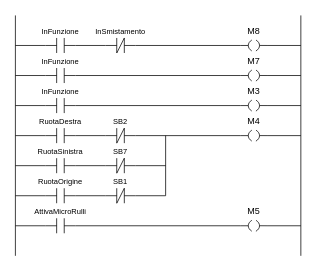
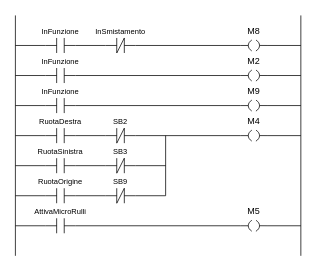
- <mxCell id="102" value="M7" style="group;labelPosition=center;verticalLabelPosition=top;align=center;verticalAlign=bottom;" vertex="1" connectable="0" parent="1"><mxGeometry x="315" y="90" width="45" height="20" as="geometry" /></mxCell>
+ <mxCell id="102" value="M2" style="group;labelPosition=center;verticalLabelPosition=top;align=center;verticalAlign=bottom;" vertex="1" connectable="0" parent="1"><mxGeometry x="315" y="90" width="45" height="20" as="geometry" /></mxCell>
- <mxCell id="97" value="M3" style="group;labelPosition=center;verticalLabelPosition=top;align=center;verticalAlign=bottom;" vertex="1" connectable="0" parent="1"><mxGeometry x="315" y="130" width="45" height="20" as="geometry" /></mxCell>
+ <mxCell id="97" value="M9" style="group;labelPosition=center;verticalLabelPosition=top;align=center;verticalAlign=bottom;" vertex="1" connectable="0" parent="1"><mxGeometry x="315" y="130" width="45" height="20" as="geometry" /></mxCell>
- <mxCell id="50" value="SB7" style="group;labelPosition=center;verticalLabelPosition=top;align=center;verticalAlign=bottom;fontSize=10;" vertex="1" connectable="0" parent="1"><mxGeometry x="140" y="210" width="40" height="20" as="geometry" /></mxCell>
+ <mxCell id="50" value="SB3" style="group;labelPosition=center;verticalLabelPosition=top;align=center;verticalAlign=bottom;fontSize=10;" vertex="1" connectable="0" parent="1"><mxGeometry x="140" y="210" width="40" height="20" as="geometry" /></mxCell>
- <mxCell id="70" value="SB1" style="group;labelPosition=center;verticalLabelPosition=top;align=center;verticalAlign=bottom;fontSize=10;" vertex="1" connectable="0" parent="1"><mxGeometry x="140" y="250" width="40" height="20" as="geometry" /></mxCell>
+ <mxCell id="70" value="SB9" style="group;labelPosition=center;verticalLabelPosition=top;align=center;verticalAlign=bottom;fontSize=10;" vertex="1" connectable="0" parent="1"><mxGeometry x="140" y="250" width="40" height="20" as="geometry" /></mxCell>
